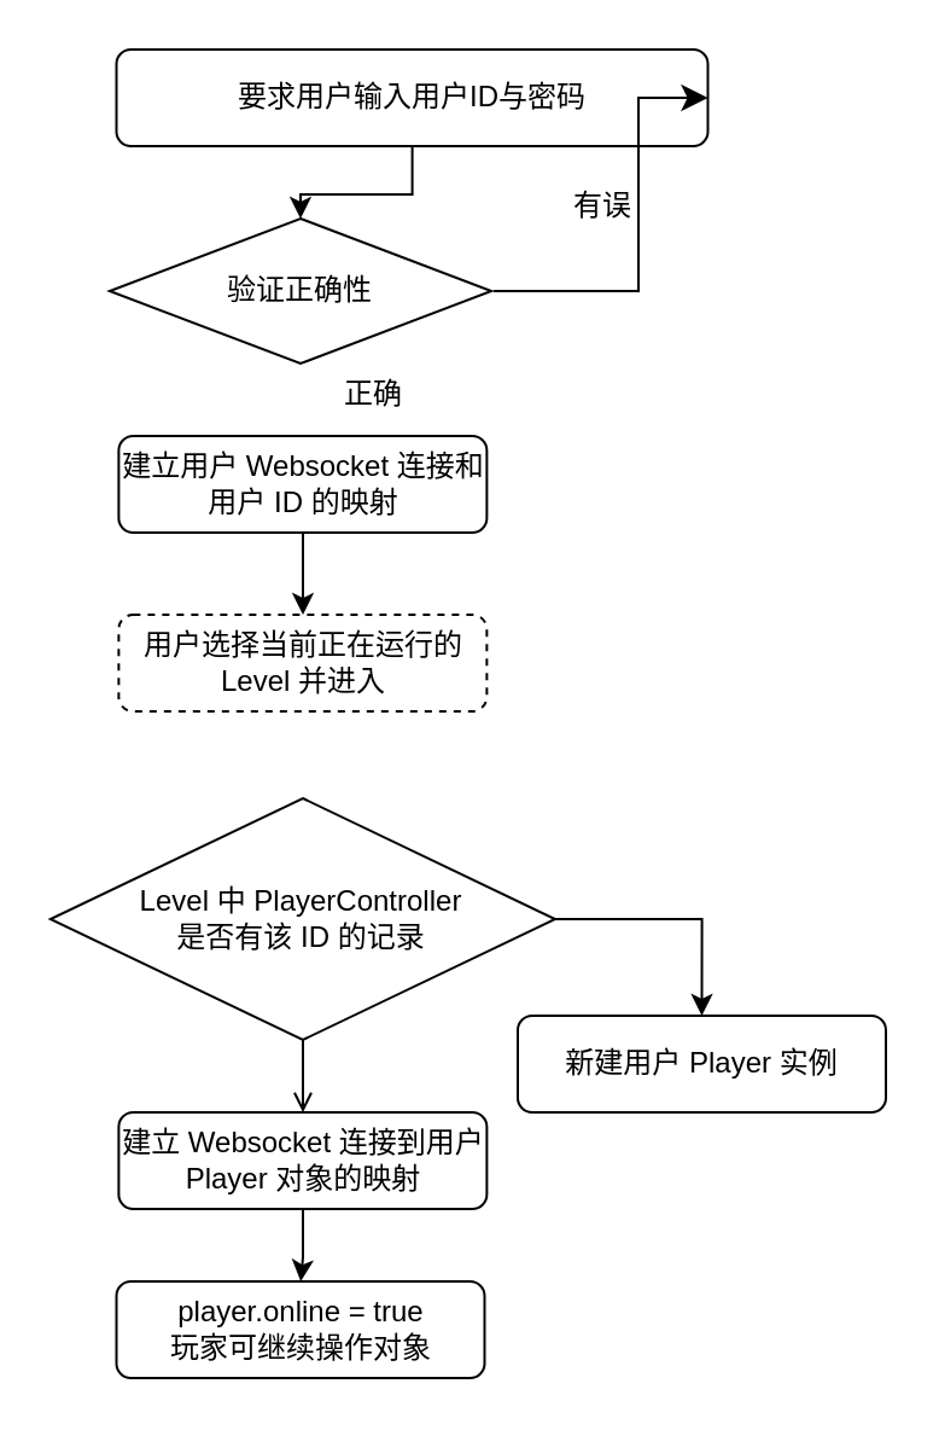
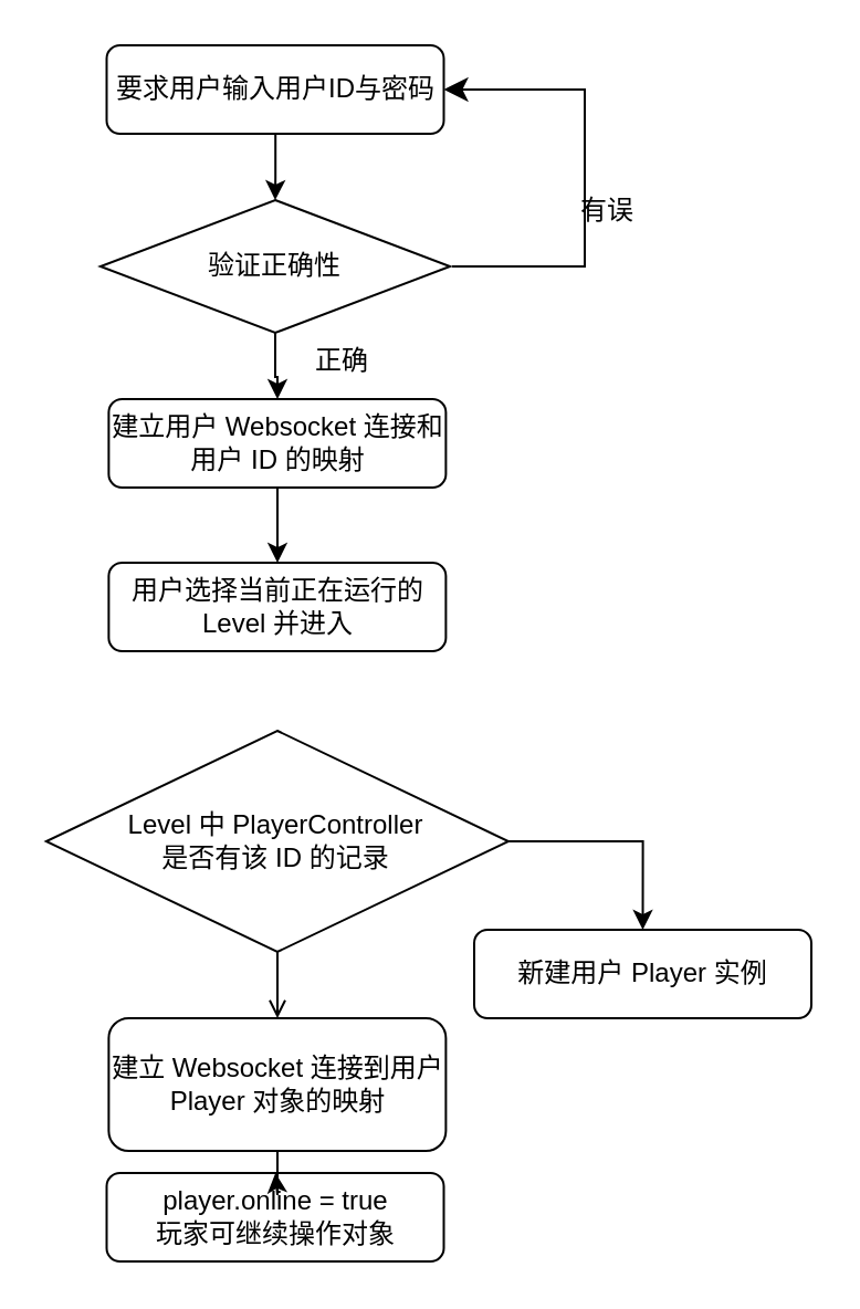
- <mxCell id="3" value="要求用户输入用户ID与密码" style="rounded=1;whiteSpace=wrap;html=1;fillColor=none;" vertex="1" parent="1"><mxGeometry x="47.75" y="20" width="245" height="40" as="geometry" /></mxCell>
+ <mxCell id="3" value="要求用户输入用户ID与密码" style="rounded=1;whiteSpace=wrap;html=1;fillColor=none;" vertex="1" parent="1"><mxGeometry x="47.75" y="20" width="152.5" height="40" as="geometry" /></mxCell>
- <mxCell id="9" value="有误" style="text;html=1;align=center;verticalAlign=middle;resizable=0;points=[];autosize=1;strokeColor=none;fillColor=none;" vertex="1" parent="1"><mxGeometry x="224" y="70" width="50" height="30" as="geometry" /></mxCell>
+ <mxCell id="9" value="有误" style="text;html=1;align=center;verticalAlign=middle;resizable=0;points=[];autosize=1;strokeColor=none;fillColor=none;" vertex="1" parent="1"><mxGeometry x="249" y="80" width="50" height="30" as="geometry" /></mxCell>
+ <mxCell id="6" value="" style="edgeStyle=orthogonalEdgeStyle;rounded=0;orthogonalLoop=1;jettySize=auto;html=1;" edge="1" parent="1" source="7" target="5"><mxGeometry relative="1" as="geometry" /></mxCell>
- <mxCell id="11" value="用户选择当前正在运行的 Level 并进入" style="rounded=1;whiteSpace=wrap;html=1;fillColor=none;dashed=1;" vertex="1" parent="1"><mxGeometry x="48.69" y="254" width="152.5" height="40" as="geometry" /></mxCell>
+ <mxCell id="11" value="用户选择当前正在运行的 Level 并进入" style="rounded=1;whiteSpace=wrap;html=1;fillColor=none;" vertex="1" parent="1"><mxGeometry x="48.69" y="254" width="152.5" height="40" as="geometry" /></mxCell>
- <mxCell id="17" value="建立 Websocket 连接到用户&lt;div&gt;Player 对象的映射&lt;/div&gt;" style="rounded=1;whiteSpace=wrap;html=1;fillColor=none;" vertex="1" parent="1"><mxGeometry x="48.69" y="460" width="152.5" height="40" as="geometry" /></mxCell>
+ <mxCell id="17" value="建立 Websocket 连接到用户&lt;div&gt;Player 对象的映射&lt;/div&gt;" style="rounded=1;whiteSpace=wrap;html=1;fillColor=none;" vertex="1" parent="1"><mxGeometry x="48.69" y="460" width="152.5" height="60" as="geometry" /></mxCell>
